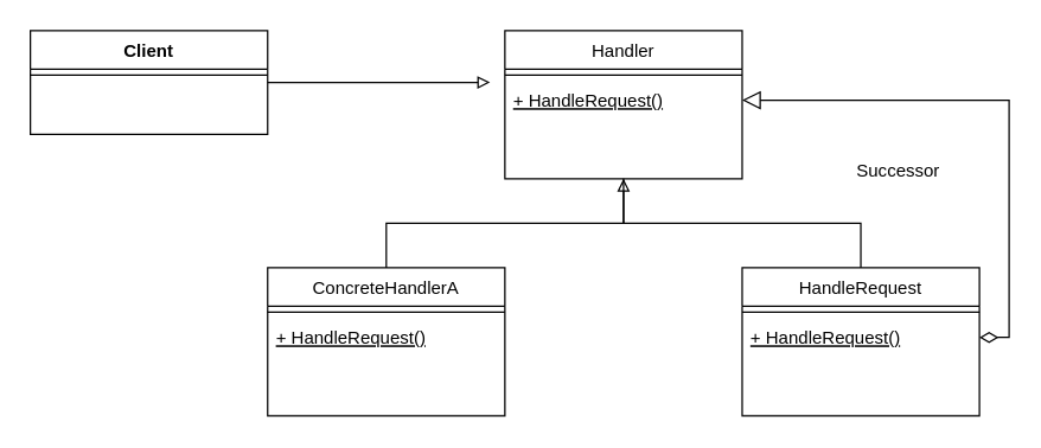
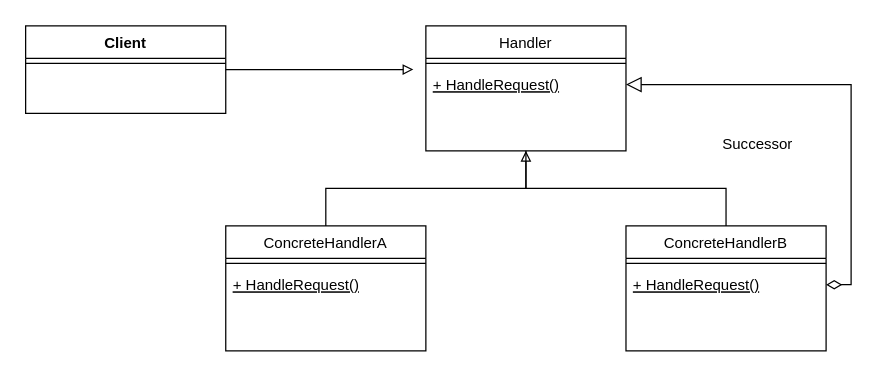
- <mxCell id="13" value="HandleRequest" style="swimlane;fontStyle=0;align=center;verticalAlign=top;childLayout=stackLayout;horizontal=1;startSize=26;horizontalStack=0;resizeParent=1;resizeLast=0;collapsible=1;marginBottom=0;rounded=0;shadow=0;strokeWidth=1;" vertex="1" parent="1"><mxGeometry x="500" y="180" width="160" height="100" as="geometry"><mxRectangle x="130" y="380" width="160" height="26" as="alternateBounds" /></mxGeometry></mxCell>
+ <mxCell id="13" value="ConcreteHandlerB" style="swimlane;fontStyle=0;align=center;verticalAlign=top;childLayout=stackLayout;horizontal=1;startSize=26;horizontalStack=0;resizeParent=1;resizeLast=0;collapsible=1;marginBottom=0;rounded=0;shadow=0;strokeWidth=1;" vertex="1" parent="1"><mxGeometry x="500" y="180" width="160" height="100" as="geometry"><mxRectangle x="130" y="380" width="160" height="26" as="alternateBounds" /></mxGeometry></mxCell>
